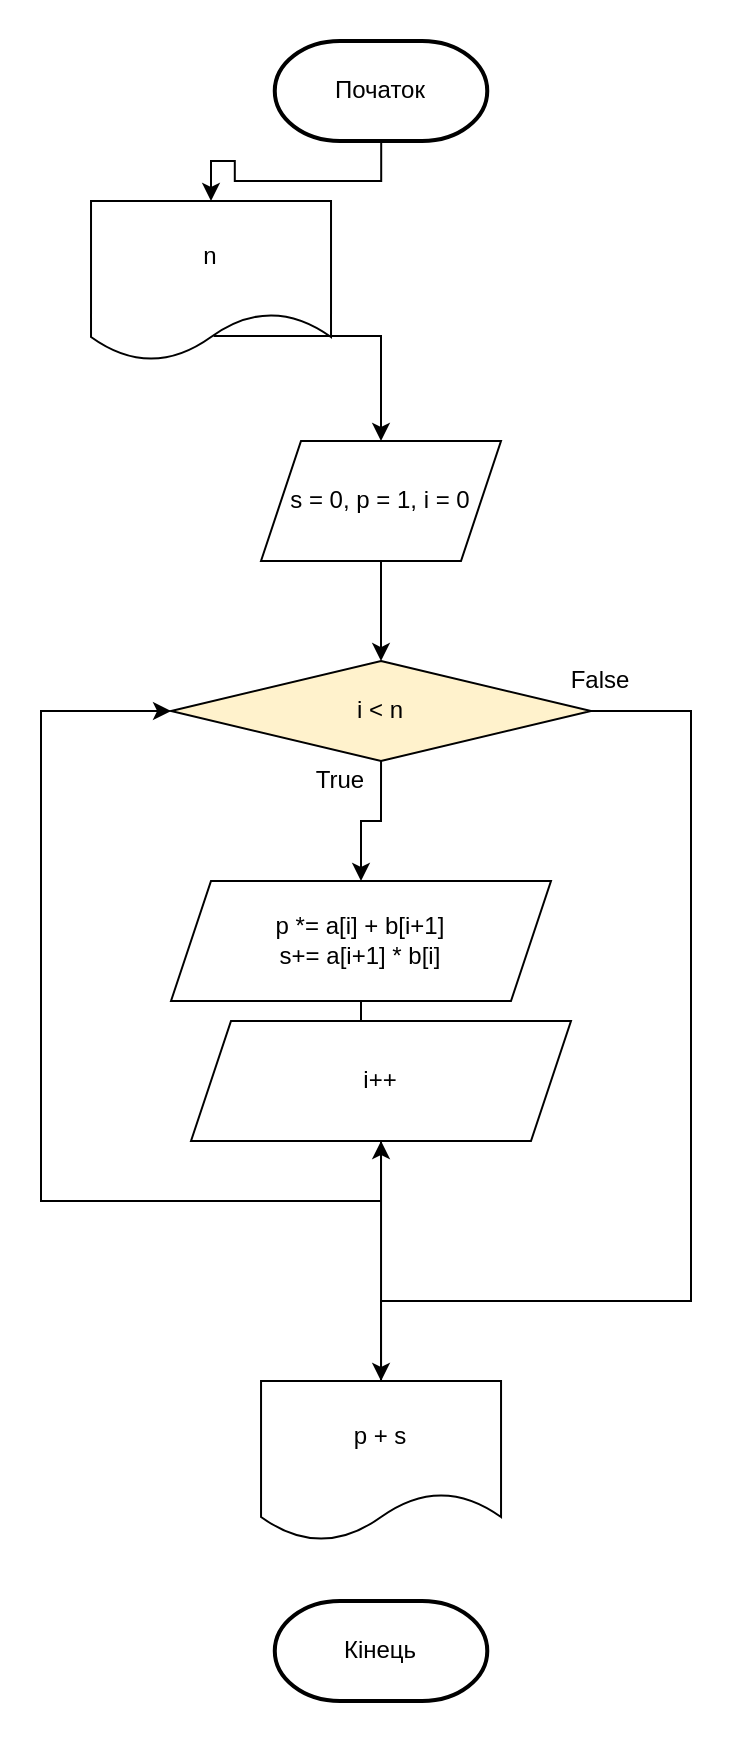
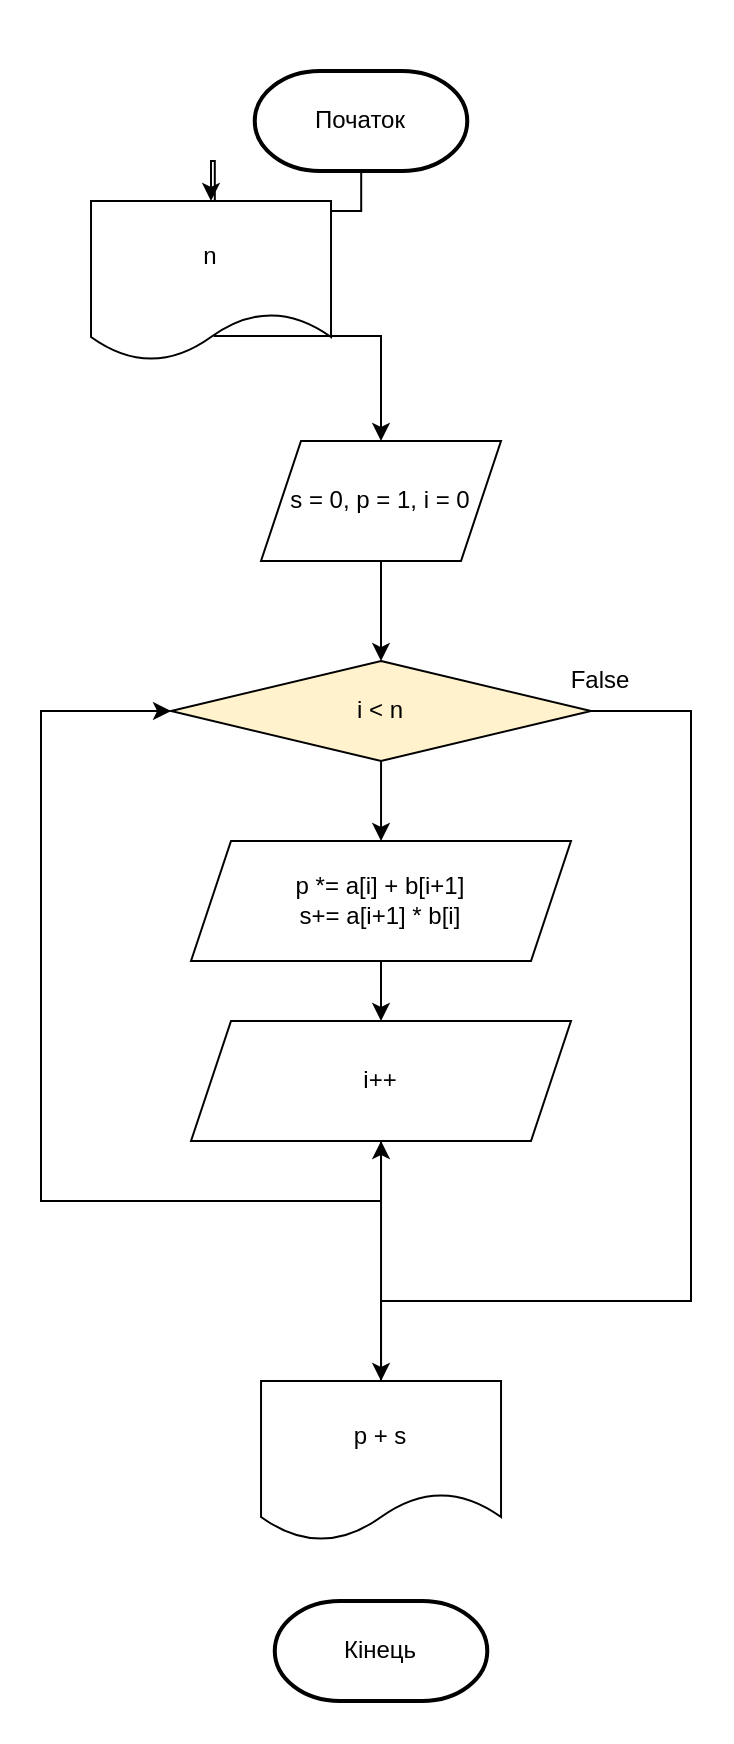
- <mxCell id="3" value="&lt;span&gt;Початок&lt;/span&gt;" style="strokeWidth=2;html=1;shape=mxgraph.flowchart.terminator;whiteSpace=wrap;shadow=0;glass=0;" parent="1" vertex="1"><mxGeometry x="136.88" y="20" width="106.25" height="50" as="geometry" /></mxCell>
+ <mxCell id="3" value="&lt;span&gt;Початок&lt;/span&gt;" style="strokeWidth=2;html=1;shape=mxgraph.flowchart.terminator;whiteSpace=wrap;shadow=0;glass=0;" parent="1" vertex="1"><mxGeometry x="126.88" y="35" width="106.25" height="50" as="geometry" /></mxCell>
- <mxCell id="15" value="True" style="text;html=1;strokeColor=none;fillColor=none;align=center;verticalAlign=middle;whiteSpace=wrap;rounded=0;" parent="1" vertex="1"><mxGeometry x="150" y="380" width="40" height="20" as="geometry" /></mxCell>
- <mxCell id="8" value="p *= a[i] + b[i+1]&#10;s+= a[i+1] * b[i]" style="shape=parallelogram;perimeter=parallelogramPerimeter;whiteSpace=wrap;fixedSize=1;" parent="1" vertex="1"><mxGeometry x="85" y="440" width="189.99" height="60" as="geometry" /></mxCell>
+ <mxCell id="8" value="p *= a[i] + b[i+1]&#10;s+= a[i+1] * b[i]" style="shape=parallelogram;perimeter=parallelogramPerimeter;whiteSpace=wrap;fixedSize=1;" parent="1" vertex="1"><mxGeometry x="95" y="420" width="189.99" height="60" as="geometry" /></mxCell>
